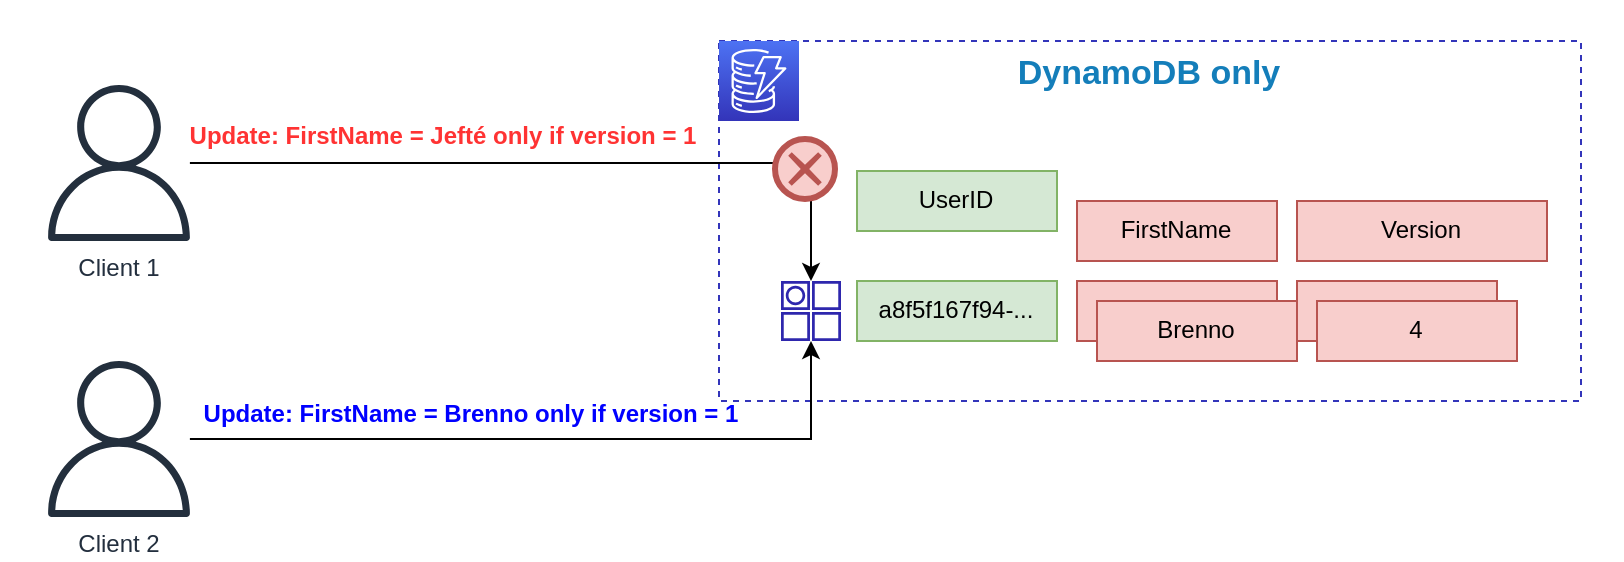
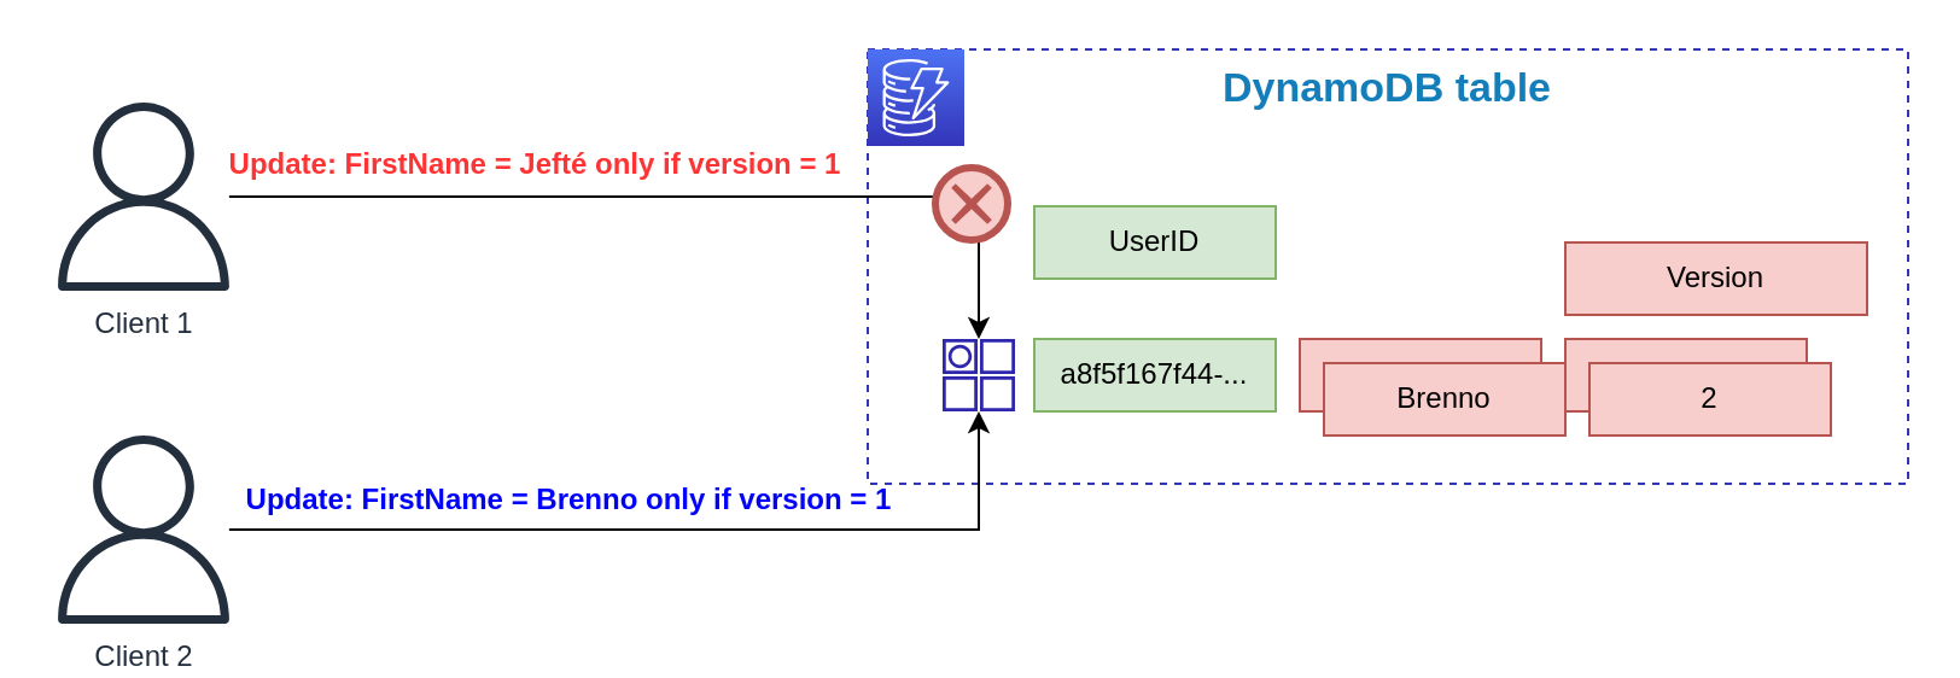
- <mxCell id="2" value="DynamoDB only" style="fillColor=none;strokeColor=#3335ba;dashed=1;verticalAlign=top;fontStyle=1;fontColor=#147EBA;whiteSpace=wrap;html=1;fontSize=17;" vertex="1" parent="1"><mxGeometry x="359" y="20" width="431" height="180" as="geometry" /></mxCell>
+ <mxCell id="2" value="DynamoDB table" style="fillColor=none;strokeColor=#3335ba;dashed=1;verticalAlign=top;fontStyle=1;fontColor=#147EBA;whiteSpace=wrap;html=1;fontSize=17;" vertex="1" parent="1"><mxGeometry x="359" y="20" width="431" height="180" as="geometry" /></mxCell>
- <mxCell id="10" value="FirstName" style="rounded=0;whiteSpace=wrap;html=1;fillColor=#f8cecc;strokeColor=#b85450;" vertex="1" parent="1"><mxGeometry x="538" y="100" width="100" height="30" as="geometry" /></mxCell>
- <mxCell id="12" value="a8f5f167f94-..." style="rounded=0;whiteSpace=wrap;html=1;fillColor=#d5e8d4;strokeColor=#82b366;" vertex="1" parent="1"><mxGeometry x="428" y="140" width="100" height="30" as="geometry" /></mxCell>
+ <mxCell id="12" value="a8f5f167f44-..." style="rounded=0;whiteSpace=wrap;html=1;fillColor=#d5e8d4;strokeColor=#82b366;" vertex="1" parent="1"><mxGeometry x="428" y="140" width="100" height="30" as="geometry" /></mxCell>
- <mxCell id="16" value="4" style="rounded=0;whiteSpace=wrap;html=1;fillColor=#f8cecc;strokeColor=#b85450;" vertex="1" parent="1"><mxGeometry x="658" y="150" width="100" height="30" as="geometry" /></mxCell>
+ <mxCell id="16" value="2" style="rounded=0;whiteSpace=wrap;html=1;fillColor=#f8cecc;strokeColor=#b85450;" vertex="1" parent="1"><mxGeometry x="658" y="150" width="100" height="30" as="geometry" /></mxCell>
